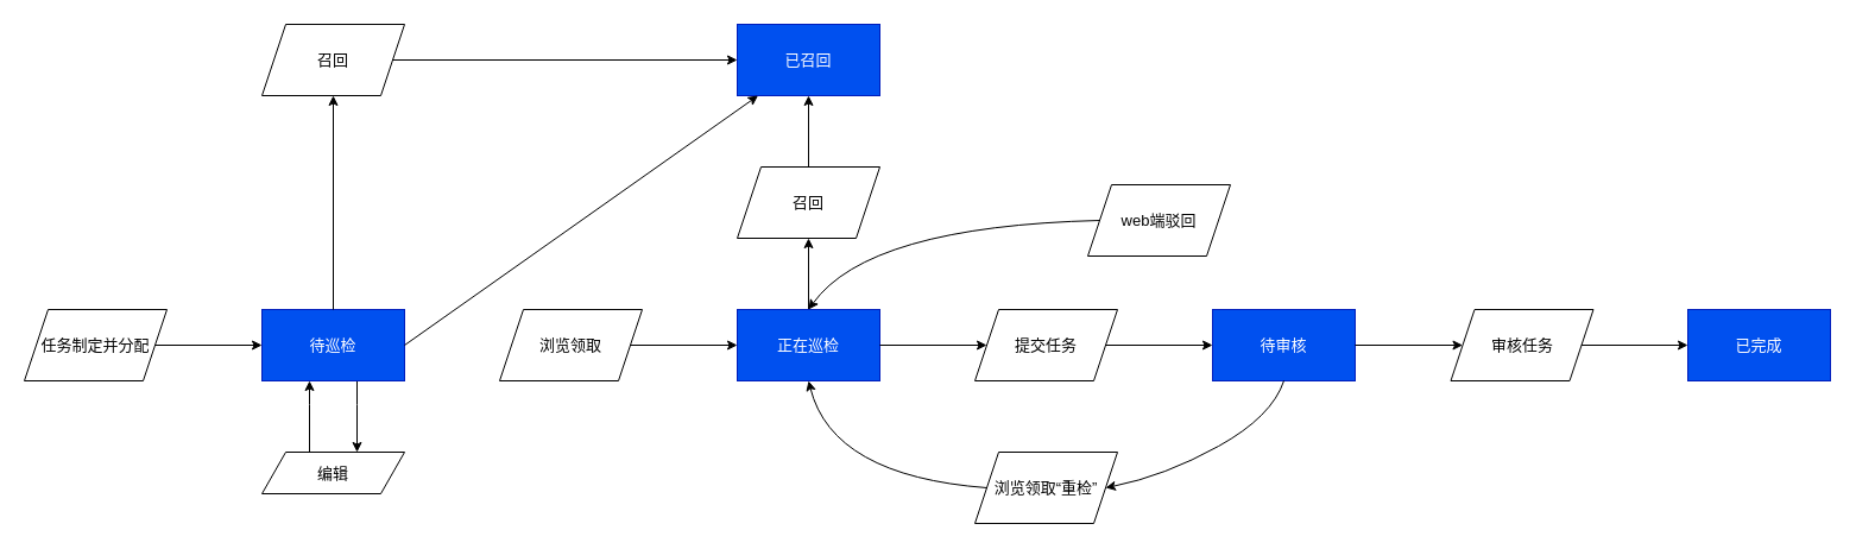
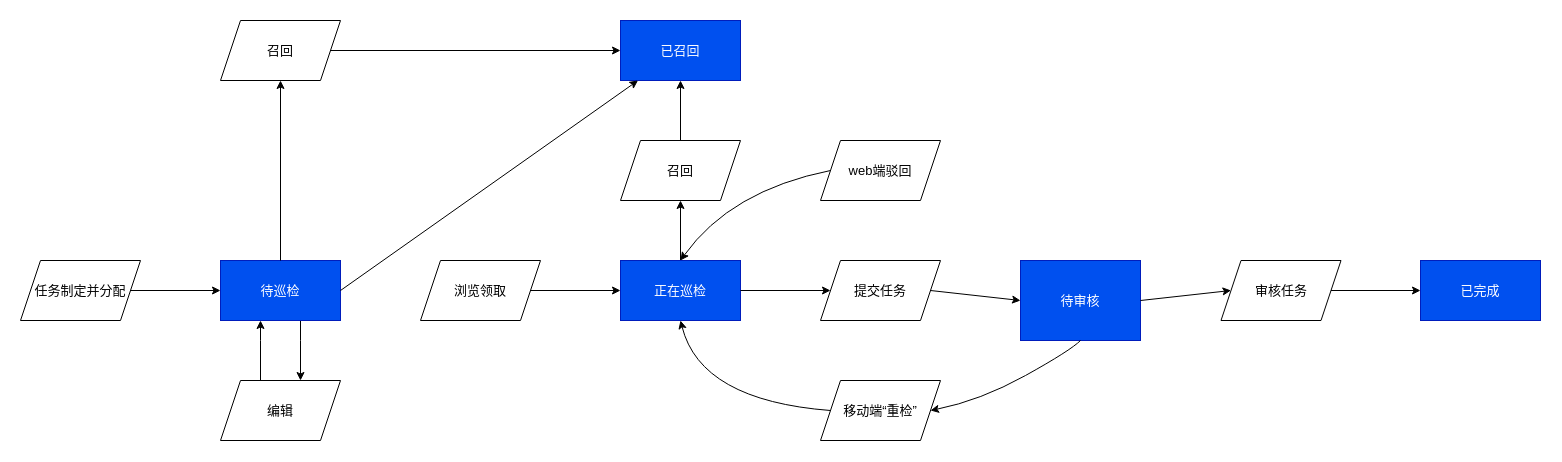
- <mxCell id="19" value="web端驳回" style="shape=parallelogram;perimeter=parallelogramPerimeter;whiteSpace=wrap;html=1;fixedSize=1;fontSize=13;" vertex="1" parent="1"><mxGeometry x="915" y="155" width="120" height="60" as="geometry" /></mxCell>
+ <mxCell id="19" value="web端驳回" style="shape=parallelogram;perimeter=parallelogramPerimeter;whiteSpace=wrap;html=1;fixedSize=1;fontSize=13;" vertex="1" parent="1"><mxGeometry x="820" y="140" width="120" height="60" as="geometry" /></mxCell>
- <mxCell id="8" value="待审核" style="rounded=0;whiteSpace=wrap;html=1;fillColor=#0050ef;fontColor=#ffffff;strokeColor=#001DBC;fontSize=13;" vertex="1" parent="1"><mxGeometry x="1020" y="260" width="120" height="60" as="geometry" /></mxCell>
+ <mxCell id="8" value="待审核" style="rounded=0;whiteSpace=wrap;html=1;fillColor=#0050ef;fontColor=#ffffff;strokeColor=#001DBC;fontSize=13;" vertex="1" parent="1"><mxGeometry x="1020" y="260" width="120" height="80" as="geometry" /></mxCell>
- <mxCell id="18" value="编辑" style="shape=parallelogram;perimeter=parallelogramPerimeter;whiteSpace=wrap;html=1;fixedSize=1;fontSize=13;" vertex="1" parent="1"><mxGeometry x="220" y="380" width="120" height="35" as="geometry" /></mxCell>
+ <mxCell id="18" value="编辑" style="shape=parallelogram;perimeter=parallelogramPerimeter;whiteSpace=wrap;html=1;fixedSize=1;fontSize=13;" vertex="1" parent="1"><mxGeometry x="220" y="380" width="120" height="60" as="geometry" /></mxCell>
- <mxCell id="20" value="浏览领取“重检”" style="shape=parallelogram;perimeter=parallelogramPerimeter;whiteSpace=wrap;html=1;fixedSize=1;fontSize=13;" vertex="1" parent="1"><mxGeometry x="820" y="380" width="120" height="60" as="geometry" /></mxCell>
+ <mxCell id="20" value="移动端“重检”" style="shape=parallelogram;perimeter=parallelogramPerimeter;whiteSpace=wrap;html=1;fixedSize=1;fontSize=13;" vertex="1" parent="1"><mxGeometry x="820" y="380" width="120" height="60" as="geometry" /></mxCell>
